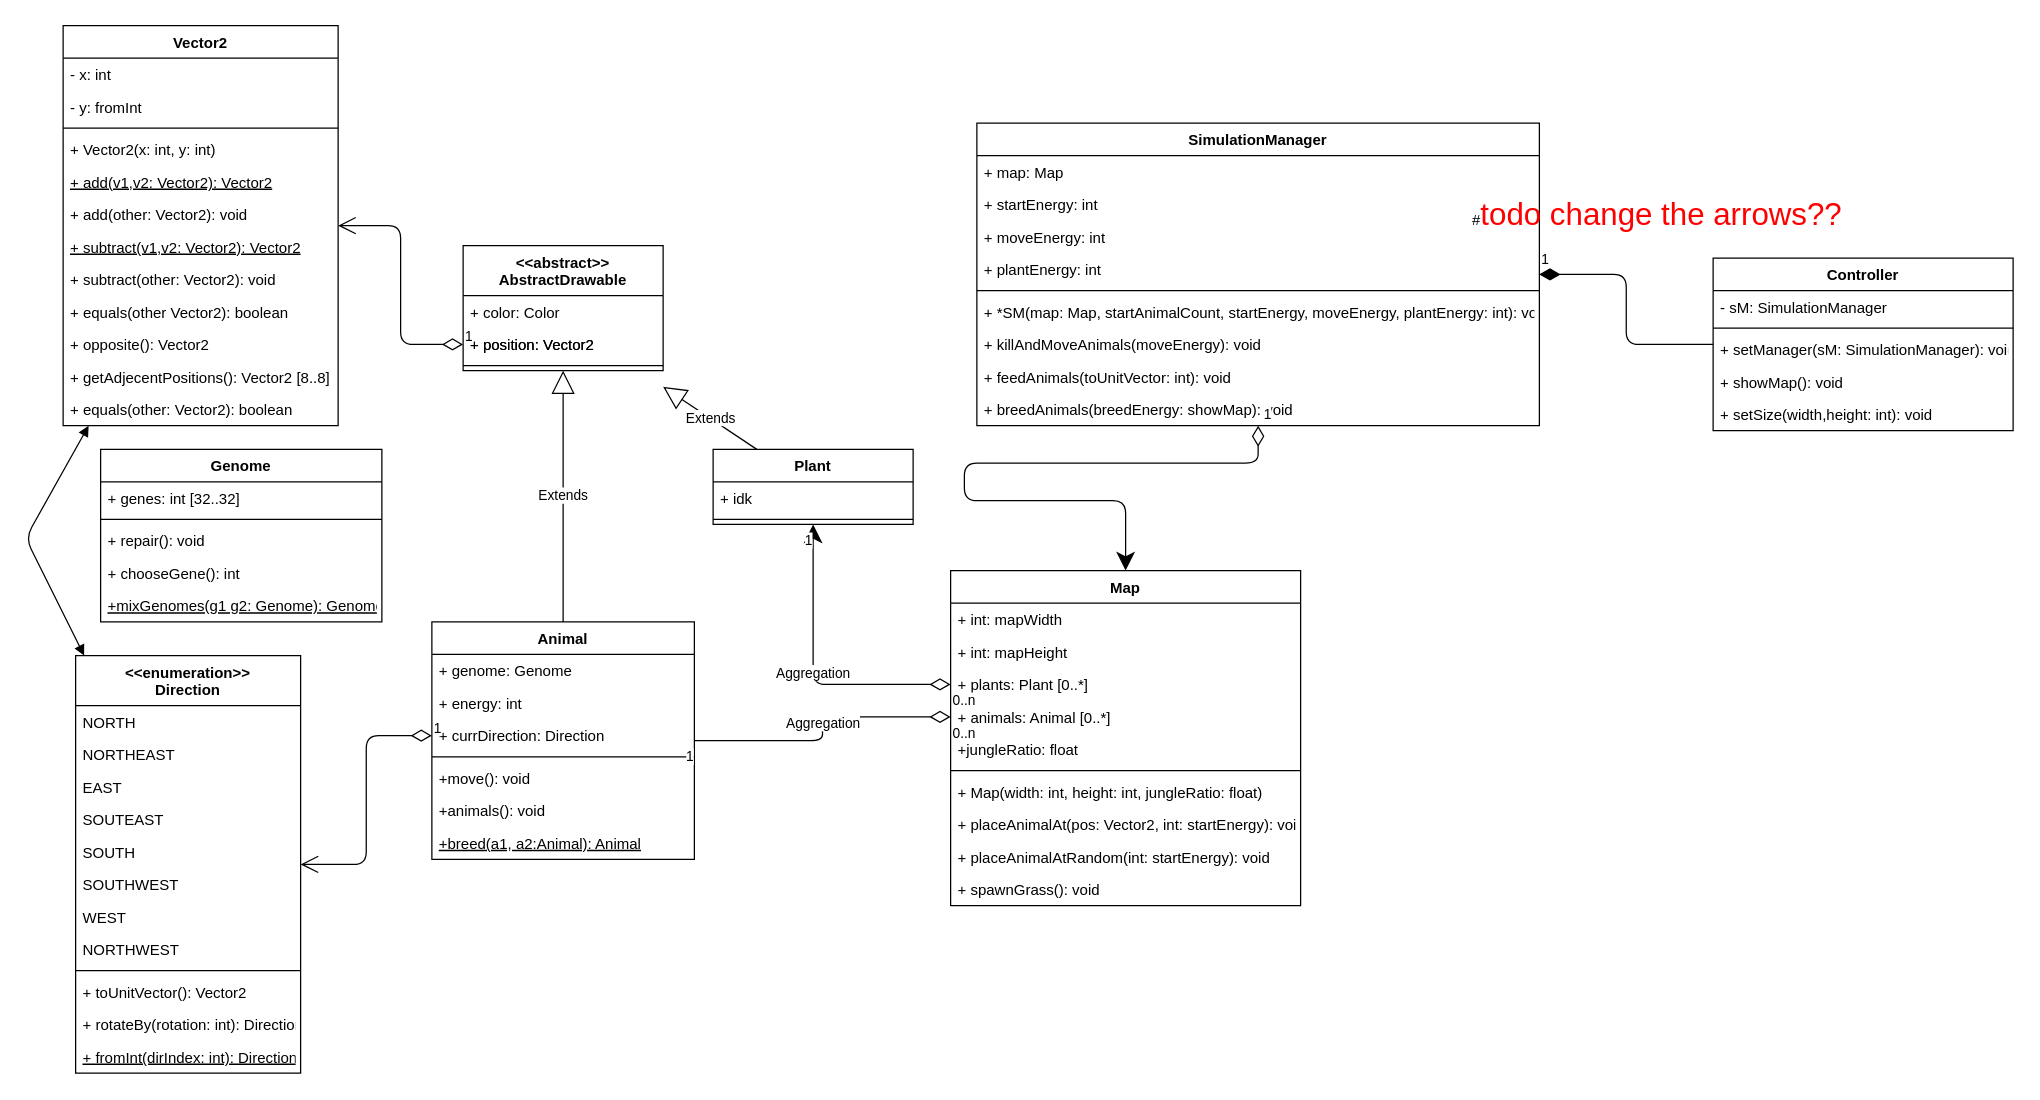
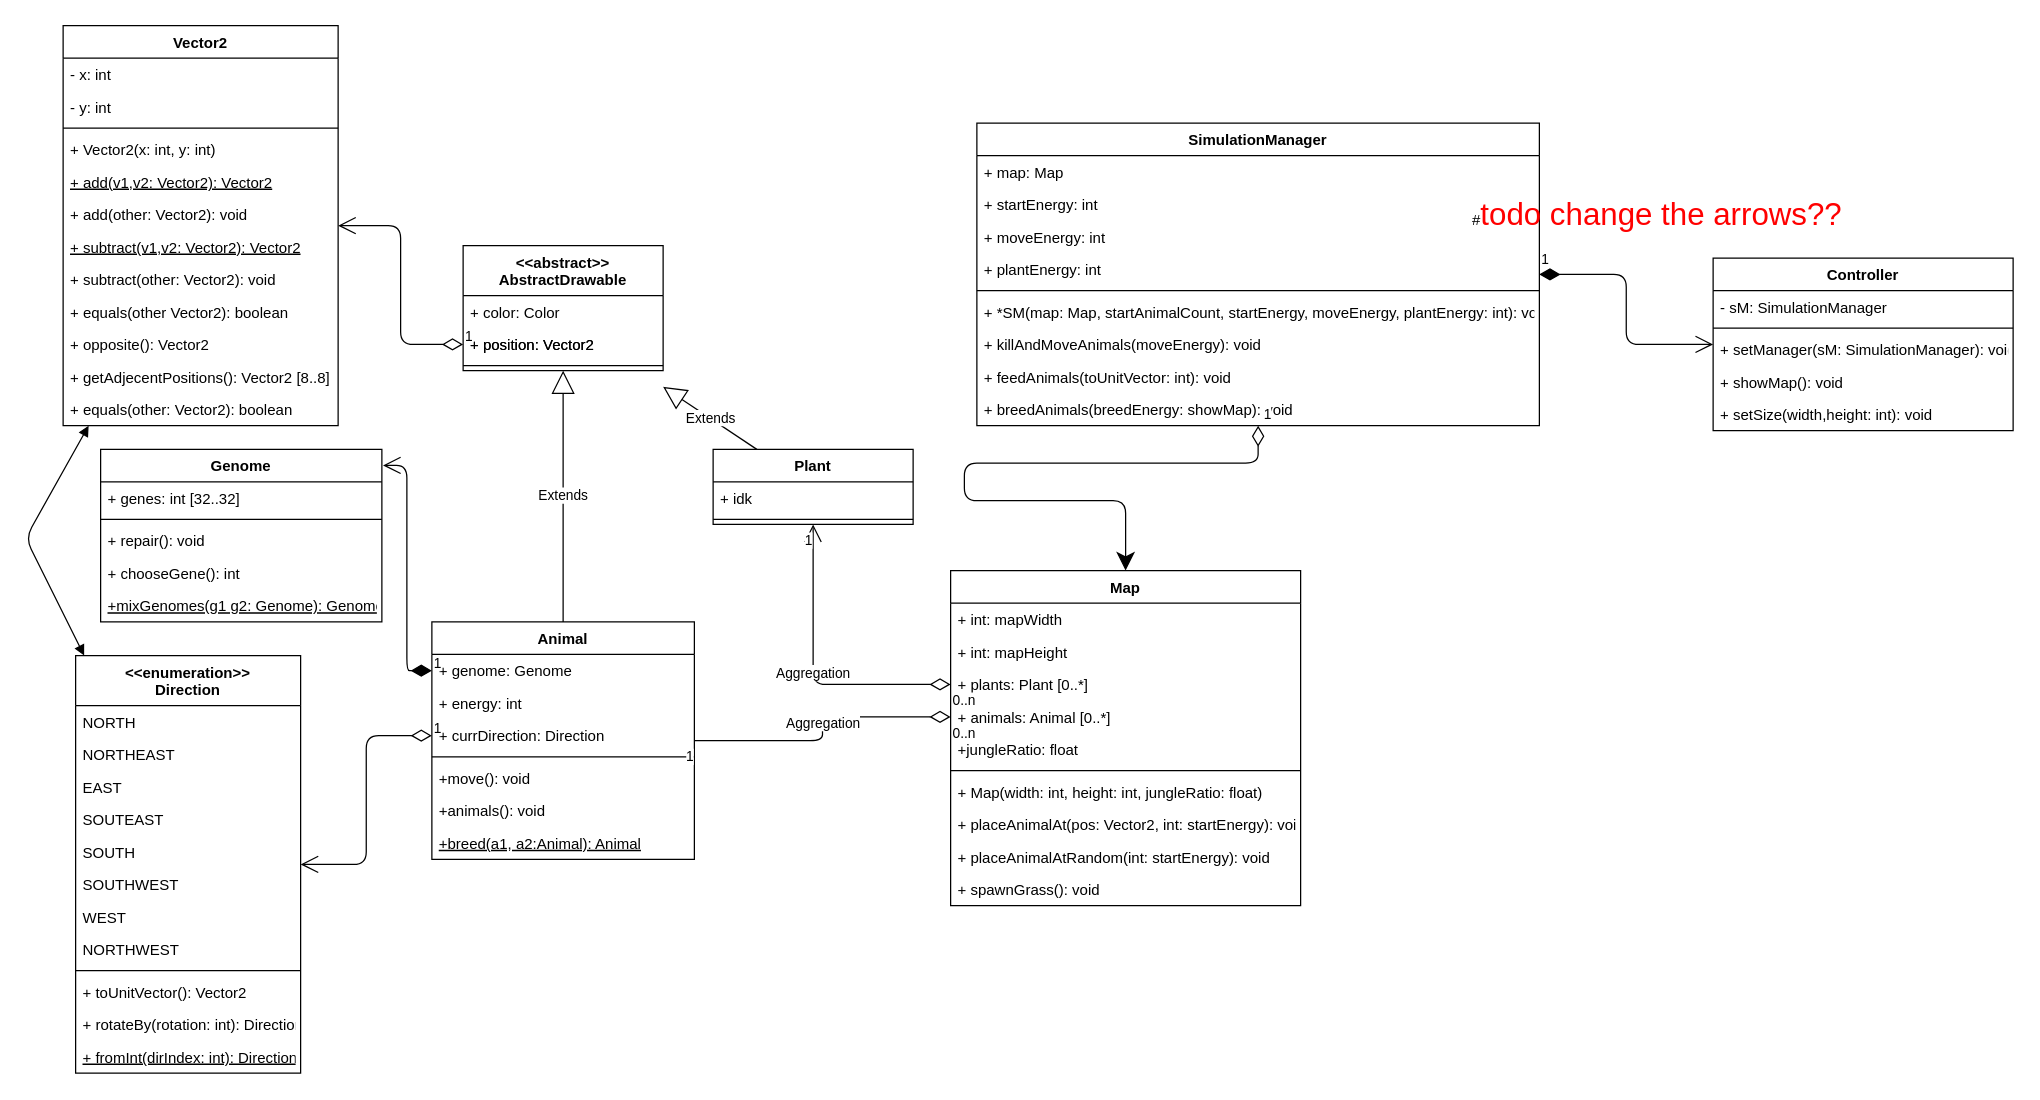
- <mxCell id="46" value="- y: fromInt" style="text;strokeColor=none;fillColor=none;align=left;verticalAlign=top;spacingLeft=4;spacingRight=4;overflow=hidden;rotatable=0;points=[[0,0.5],[1,0.5]];portConstraint=eastwest;" parent="44" vertex="1"><mxGeometry y="52" width="220" height="26" as="geometry" /></mxCell>
+ <mxCell id="46" value="- y: int" style="text;strokeColor=none;fillColor=none;align=left;verticalAlign=top;spacingLeft=4;spacingRight=4;overflow=hidden;rotatable=0;points=[[0,0.5],[1,0.5]];portConstraint=eastwest;" parent="44" vertex="1"><mxGeometry y="52" width="220" height="26" as="geometry" /></mxCell>
- <mxCell id="90" value="1" style="endArrow=none;html=1;endSize=12;startArrow=diamondThin;startSize=14;startFill=1;edgeStyle=orthogonalEdgeStyle;align=left;verticalAlign=bottom;" edge="1" parent="1" source="57" target="84"><mxGeometry x="-1" y="3" relative="1" as="geometry"><mxPoint x="1260" y="430" as="sourcePoint" /><mxPoint x="1420" y="219" as="targetPoint" /></mxGeometry></mxCell>
+ <mxCell id="90" value="1" style="endArrow=open;html=1;endSize=12;startArrow=diamondThin;startSize=14;startFill=1;edgeStyle=orthogonalEdgeStyle;align=left;verticalAlign=bottom;" edge="1" parent="1" source="57" target="84"><mxGeometry x="-1" y="3" relative="1" as="geometry"><mxPoint x="1260" y="430" as="sourcePoint" /><mxPoint x="1420" y="219" as="targetPoint" /></mxGeometry></mxCell>
- <mxCell id="71" value="&lt;div&gt;Aggregation&lt;/div&gt;" style="endArrow=classic;html=1;endSize=12;startArrow=diamondThin;startSize=14;startFill=0;edgeStyle=orthogonalEdgeStyle;exitX=0;exitY=0.5;exitDx=0;exitDy=0;" parent="1" source="36" target="10" edge="1"><mxGeometry relative="1" as="geometry"><mxPoint x="840" y="490" as="sourcePoint" /><mxPoint x="710" y="490" as="targetPoint" /></mxGeometry></mxCell>
+ <mxCell id="71" value="&lt;div&gt;Aggregation&lt;/div&gt;" style="endArrow=open;html=1;endSize=12;startArrow=diamondThin;startSize=14;startFill=0;edgeStyle=orthogonalEdgeStyle;exitX=0;exitY=0.5;exitDx=0;exitDy=0;" parent="1" source="36" target="10" edge="1"><mxGeometry relative="1" as="geometry"><mxPoint x="840" y="490" as="sourcePoint" /><mxPoint x="710" y="490" as="targetPoint" /></mxGeometry></mxCell>
+ <mxCell id="81" value="1" style="endArrow=open;html=1;endSize=12;startArrow=diamondThin;startSize=14;startFill=1;edgeStyle=orthogonalEdgeStyle;align=left;verticalAlign=bottom;exitX=0;exitY=0.5;exitDx=0;exitDy=0;entryX=1.004;entryY=0.093;entryDx=0;entryDy=0;entryPerimeter=0;" parent="1" source="3" target="74" edge="1"><mxGeometry x="-1" y="3" relative="1" as="geometry"><mxPoint x="300" y="400" as="sourcePoint" /><mxPoint x="460" y="400" as="targetPoint" /></mxGeometry></mxCell>
